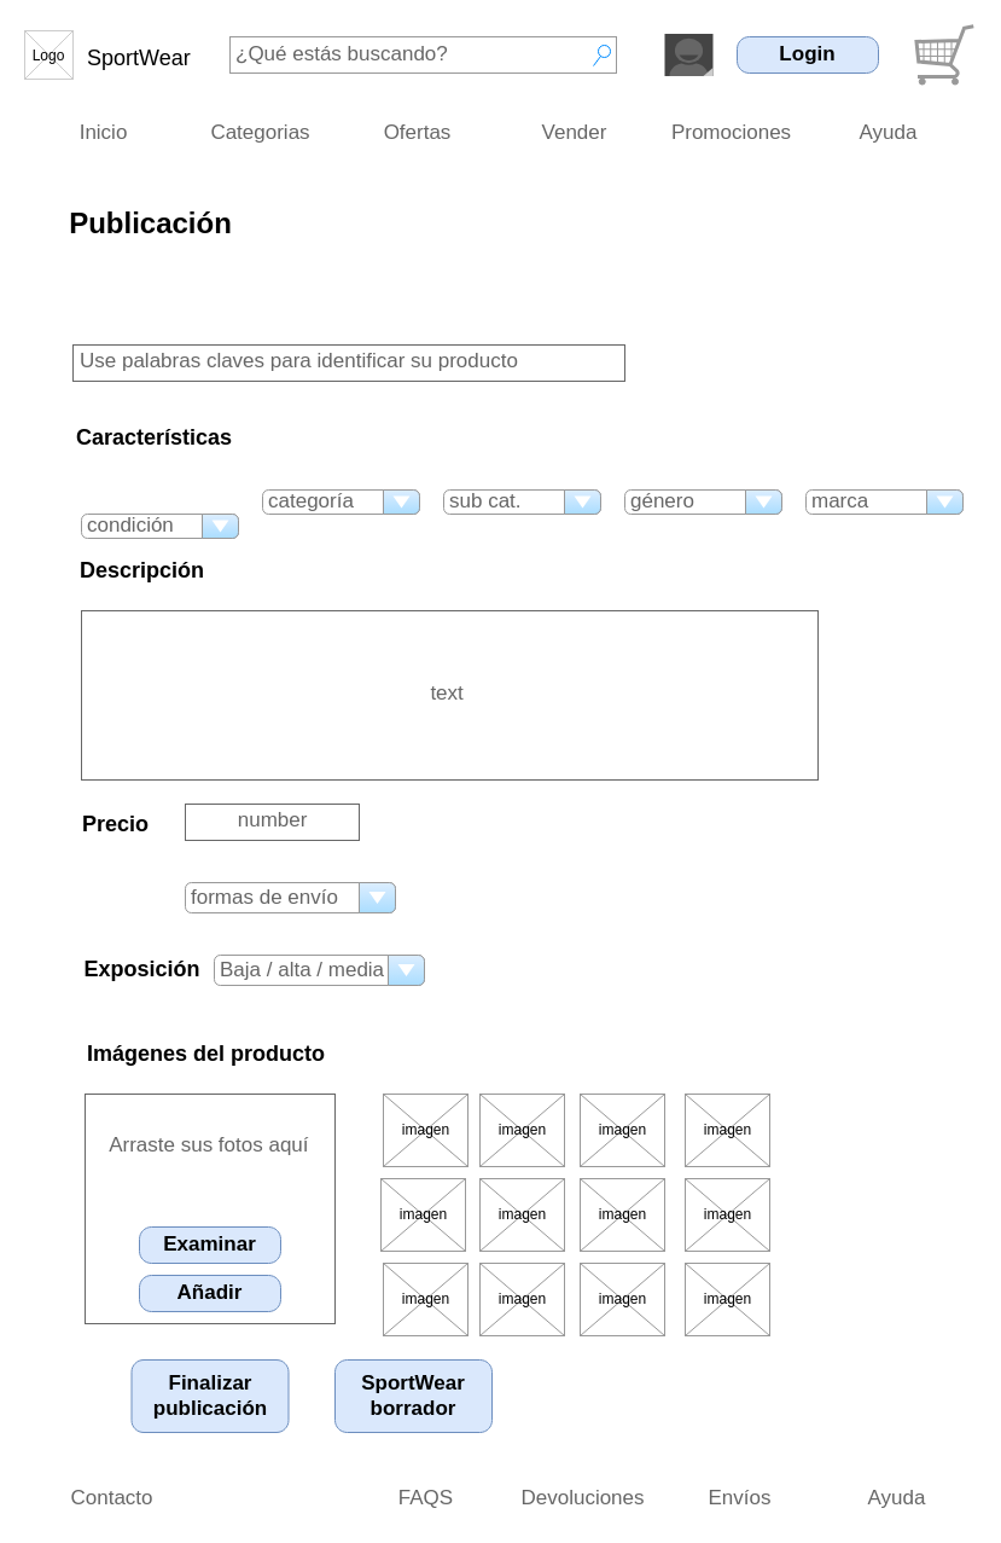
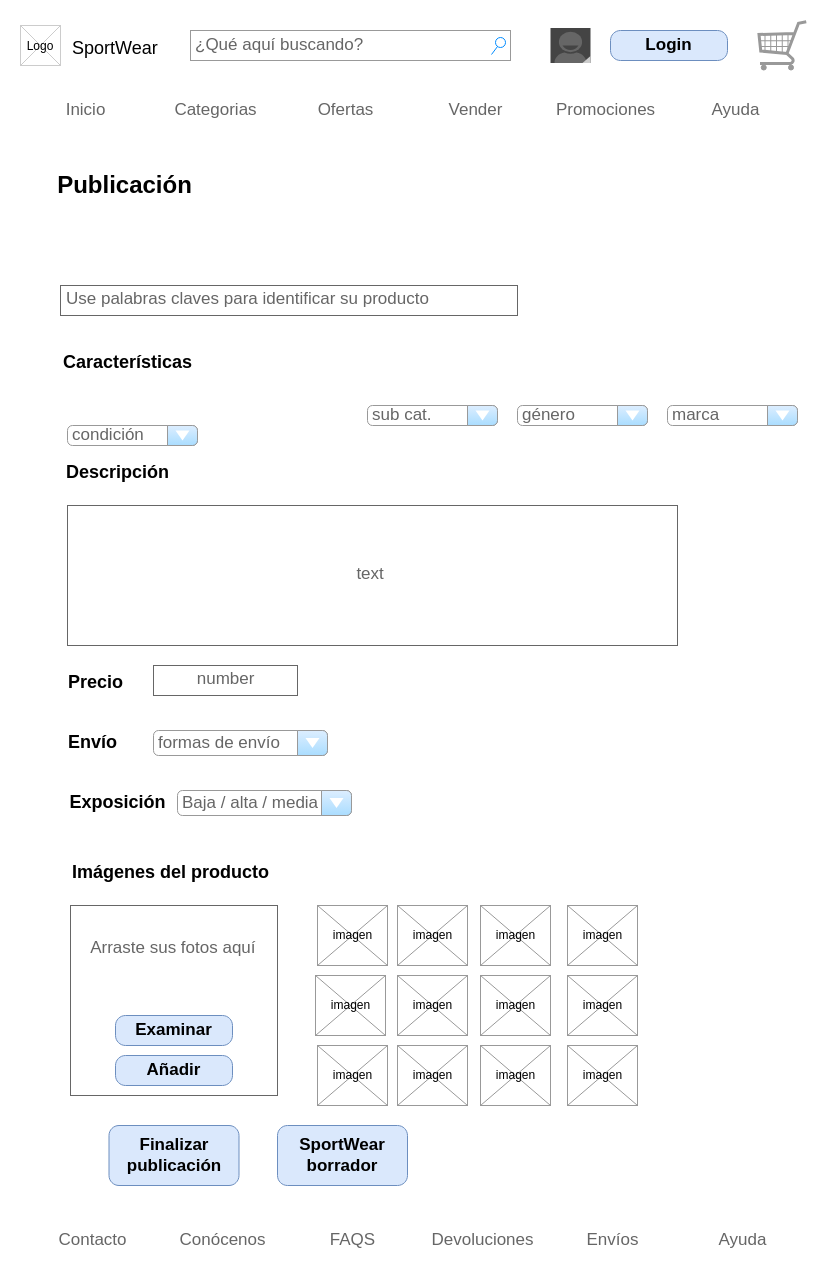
- <mxCell id="5" value="¿Qué estás buscando?" style="strokeWidth=1;shadow=0;dashed=0;align=center;html=1;shape=mxgraph.mockup.forms.searchBox;strokeColor=#999999;mainText=;strokeColor2=#008cff;fontColor=#666666;fontSize=17;align=left;spacingLeft=3;" parent="1" vertex="1"><mxGeometry x="190" y="30" width="320" height="30" as="geometry" /></mxCell>
+ <mxCell id="5" value="¿Qué aquí buscando?" style="strokeWidth=1;shadow=0;dashed=0;align=center;html=1;shape=mxgraph.mockup.forms.searchBox;strokeColor=#999999;mainText=;strokeColor2=#008cff;fontColor=#666666;fontSize=17;align=left;spacingLeft=3;" parent="1" vertex="1"><mxGeometry x="190" y="30" width="320" height="30" as="geometry" /></mxCell>
- <mxCell id="27" value="categoría" style="strokeWidth=1;shadow=0;dashed=0;align=center;html=1;shape=mxgraph.mockup.forms.comboBox;strokeColor=#999999;fillColor=#ddeeff;align=left;fillColor2=#aaddff;mainText=;fontColor=#666666;fontSize=17;spacingLeft=3;" parent="1" vertex="1"><mxGeometry x="217" y="405" width="130" height="20" as="geometry" /></mxCell>
+ <mxCell id="35" value="&lt;font style=&quot;font-size: 18px&quot;&gt;Envío&lt;br&gt;&lt;/font&gt;" style="text;strokeColor=none;fillColor=none;html=1;fontSize=24;fontStyle=1;verticalAlign=middle;align=center;" parent="1" vertex="1"><mxGeometry x="57" y="725" width="70" height="30" as="geometry" /></mxCell>
+ <mxCell id="18" value="Conócenos" style="strokeColor=inherit;fillColor=inherit;gradientColor=inherit;strokeWidth=1;shadow=0;dashed=0;align=center;html=1;shape=mxgraph.mockup.forms.rrect;rSize=0;fontSize=17;fontColor=#666666;" parent="16" vertex="1"><mxGeometry x="130" width="130" height="30" as="geometry" /></mxCell>
